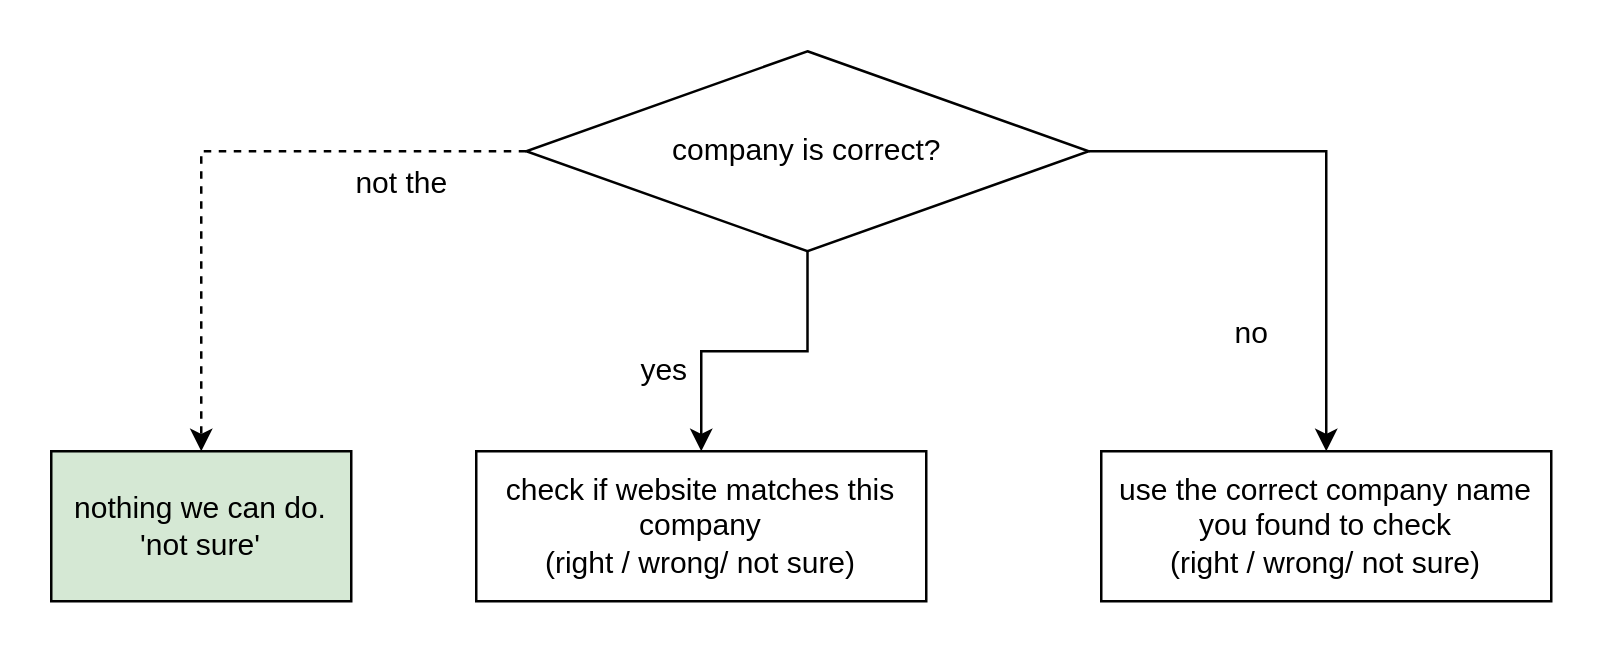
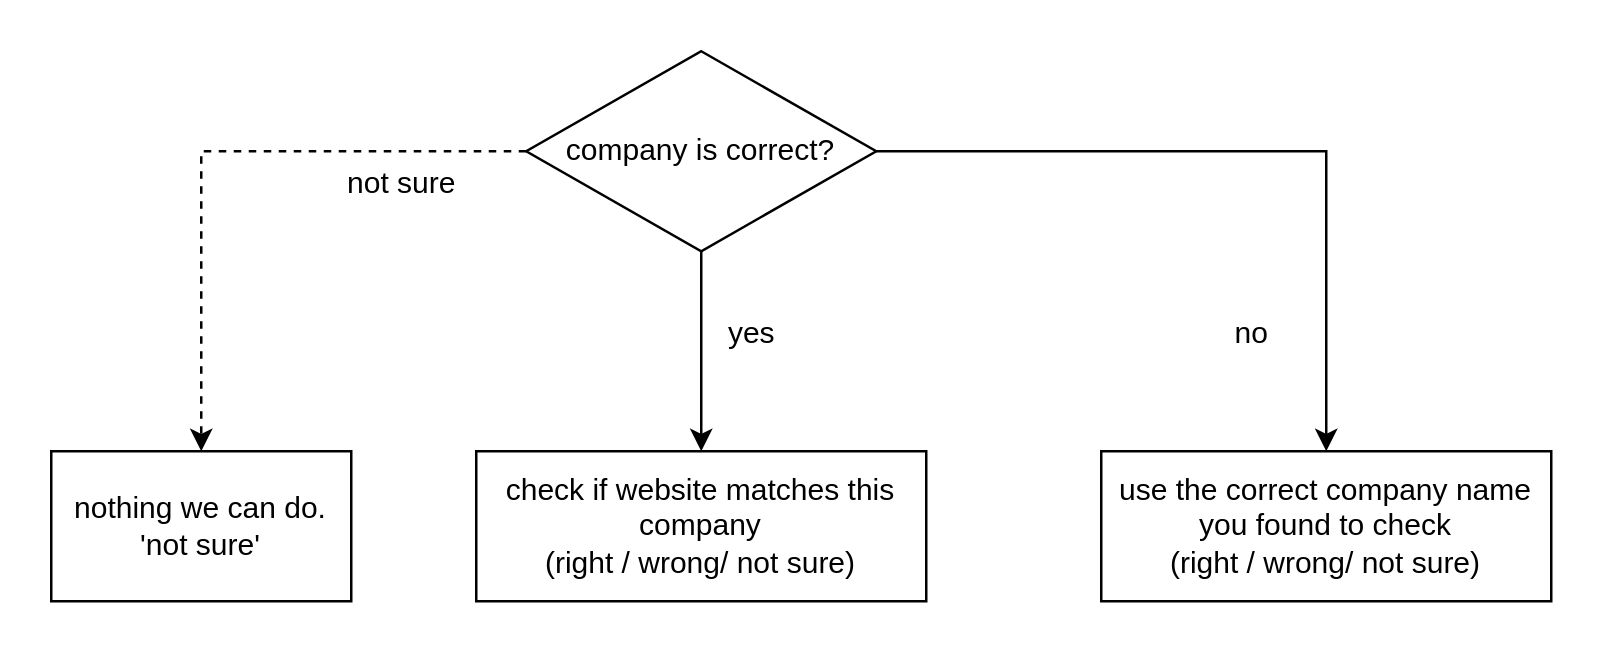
- <mxCell id="5" value="company is correct?" style="rhombus;whiteSpace=wrap;html=1;" vertex="1" parent="1"><mxGeometry x="210" y="20" width="225" height="80" as="geometry" /></mxCell>
+ <mxCell id="5" value="company is correct?" style="rhombus;whiteSpace=wrap;html=1;" vertex="1" parent="1"><mxGeometry x="210" y="20" width="140" height="80" as="geometry" /></mxCell>
- <mxCell id="11" value="not the" style="text;html=1;align=center;verticalAlign=middle;resizable=0;points=[];autosize=1;strokeColor=none;fillColor=none;" vertex="1" parent="1"><mxGeometry x="125" y="58" width="70" height="30" as="geometry" /></mxCell>
+ <mxCell id="11" value="not sure" style="text;html=1;align=center;verticalAlign=middle;resizable=0;points=[];autosize=1;strokeColor=none;fillColor=none;" vertex="1" parent="1"><mxGeometry x="125" y="58" width="70" height="30" as="geometry" /></mxCell>
- <mxCell id="6" value="yes" style="text;html=1;align=center;verticalAlign=middle;resizable=0;points=[];autosize=1;strokeColor=none;fillColor=none;" vertex="1" parent="1"><mxGeometry x="245" y="133" width="40" height="30" as="geometry" /></mxCell>
+ <mxCell id="6" value="yes" style="text;html=1;align=center;verticalAlign=middle;resizable=0;points=[];autosize=1;strokeColor=none;fillColor=none;" vertex="1" parent="1"><mxGeometry x="280" y="118" width="40" height="30" as="geometry" /></mxCell>
- <mxCell id="10" value="nothing we can do.&lt;br&gt;'not sure'" style="whiteSpace=wrap;html=1;fillColor=#d5e8d4;" vertex="1" parent="1"><mxGeometry x="20" y="180" width="120" height="60" as="geometry" /></mxCell>
+ <mxCell id="10" value="nothing we can do.&lt;br&gt;'not sure'" style="whiteSpace=wrap;html=1;" vertex="1" parent="1"><mxGeometry x="20" y="180" width="120" height="60" as="geometry" /></mxCell>
